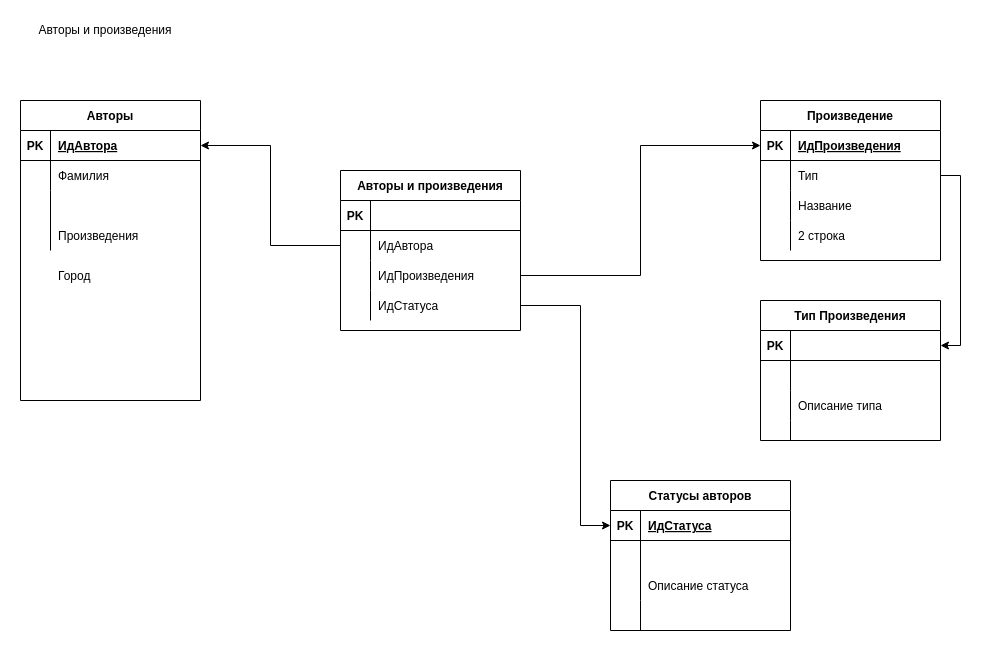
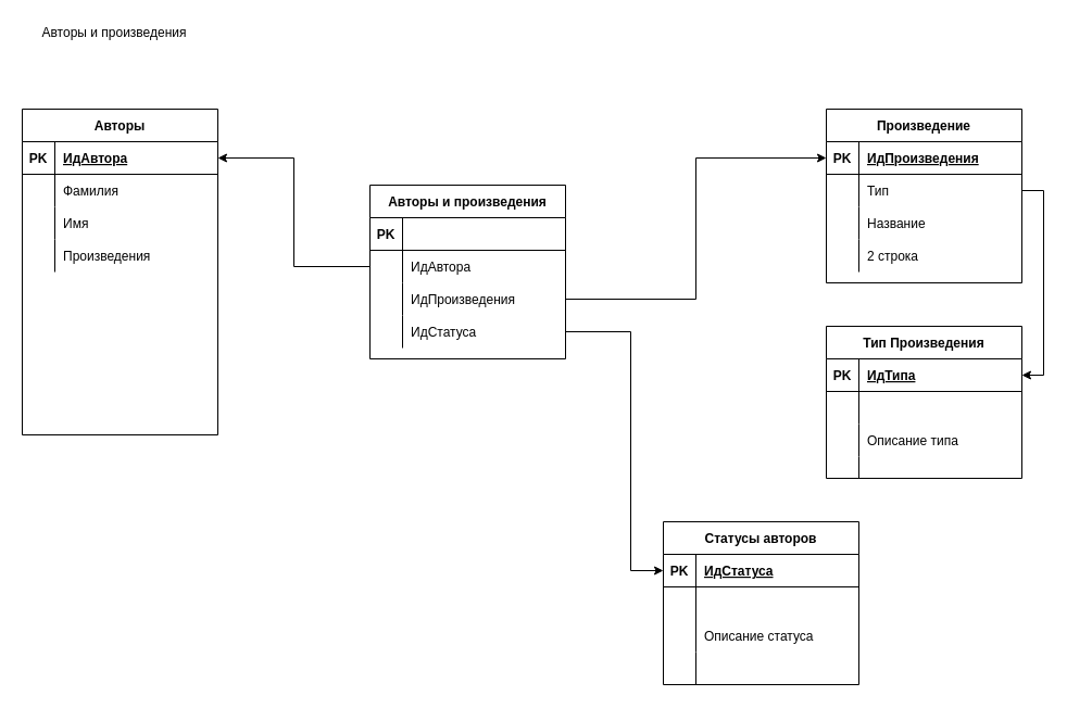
+ <mxCell id="11" value="Имя" style="shape=partialRectangle;connectable=0;fillColor=none;top=0;left=0;bottom=0;right=0;align=left;spacingLeft=6;overflow=hidden;" parent="9" vertex="1"><mxGeometry x="30" width="150" height="30" as="geometry" /></mxCell>
- <mxCell id="15" value="Город" style="shape=partialRectangle;connectable=0;fillColor=none;top=0;left=0;bottom=0;right=0;align=left;spacingLeft=6;overflow=hidden;" parent="1" vertex="1"><mxGeometry x="50" y="260" width="150" height="30" as="geometry" /></mxCell>
+ <mxCell id="61" value="ИдТипа" style="shape=partialRectangle;connectable=0;fillColor=none;top=0;left=0;bottom=0;right=0;align=left;spacingLeft=6;fontStyle=5;overflow=hidden;" parent="59" vertex="1"><mxGeometry x="30" width="150" height="30" as="geometry" /></mxCell>
